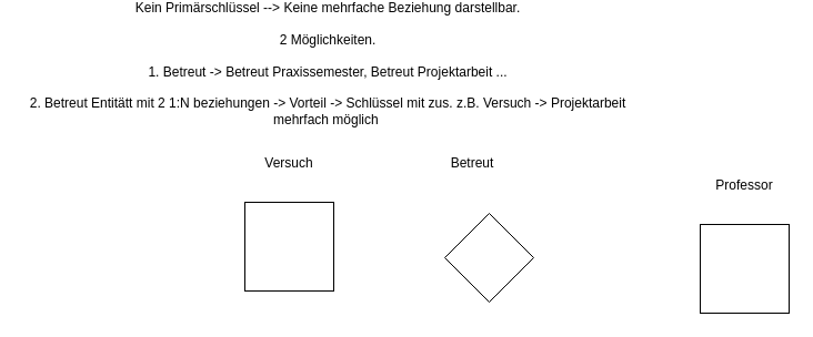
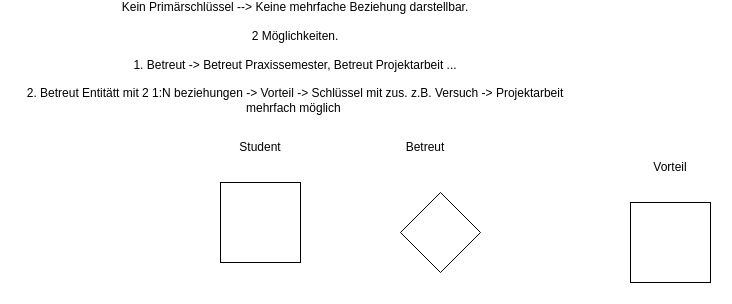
- <mxCell id="5" value="Versuch" style="text;html=1;strokeColor=none;fillColor=none;align=center;verticalAlign=middle;whiteSpace=wrap;rounded=0;" vertex="1" parent="1"><mxGeometry x="230" y="110" width="60" height="30" as="geometry" /></mxCell>
+ <mxCell id="5" value="Student" style="text;html=1;strokeColor=none;fillColor=none;align=center;verticalAlign=middle;whiteSpace=wrap;rounded=0;" vertex="1" parent="1"><mxGeometry x="230" y="110" width="60" height="30" as="geometry" /></mxCell>
- <mxCell id="6" value="Professor" style="text;html=1;strokeColor=none;fillColor=none;align=center;verticalAlign=middle;whiteSpace=wrap;rounded=0;" vertex="1" parent="1"><mxGeometry x="640" y="130" width="60" height="30" as="geometry" /></mxCell>
+ <mxCell id="6" value="Vorteil" style="text;html=1;strokeColor=none;fillColor=none;align=center;verticalAlign=middle;whiteSpace=wrap;rounded=0;" vertex="1" parent="1"><mxGeometry x="640" y="130" width="60" height="30" as="geometry" /></mxCell>
